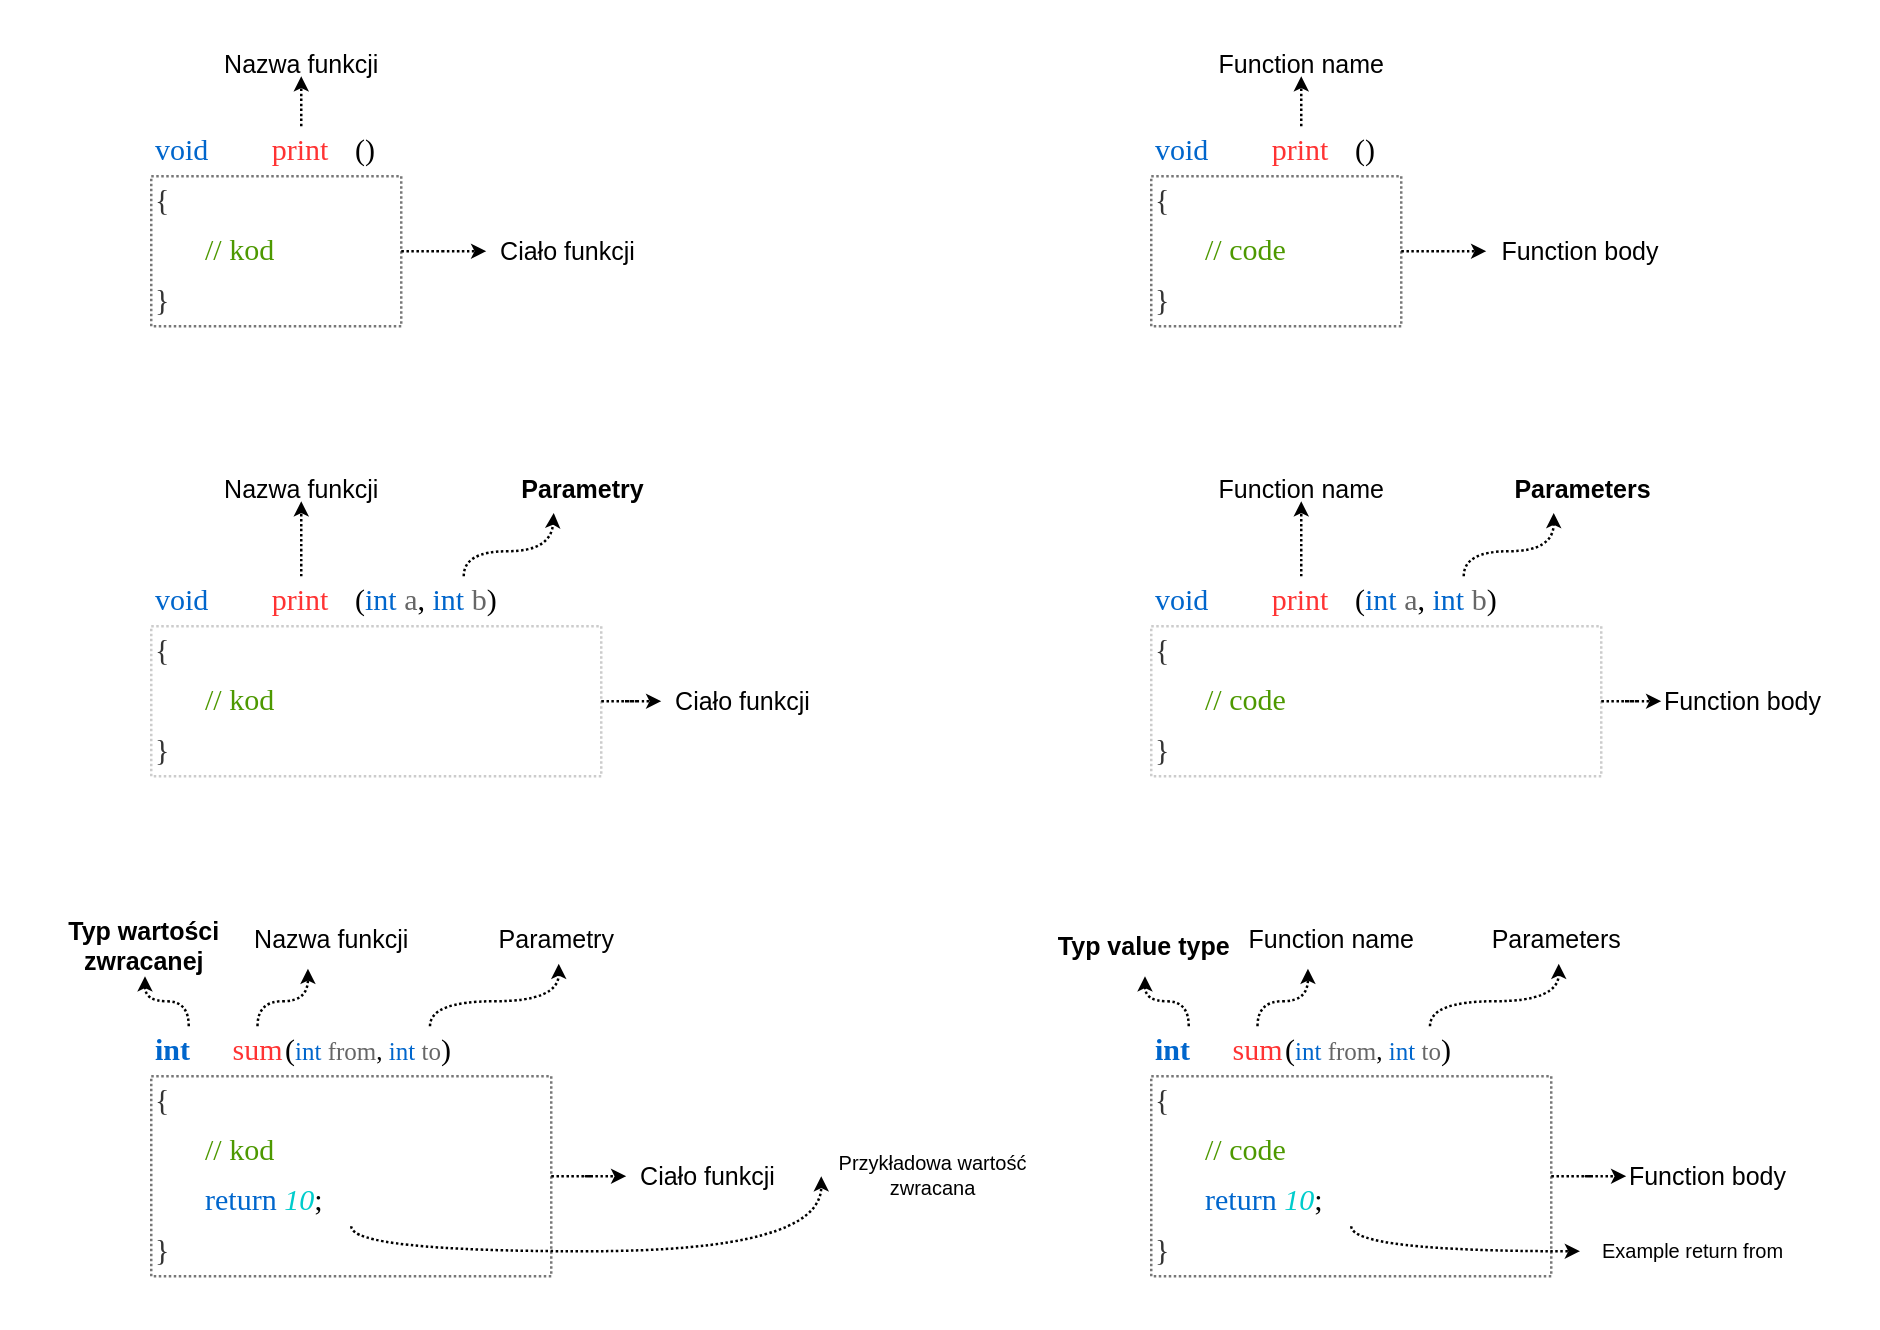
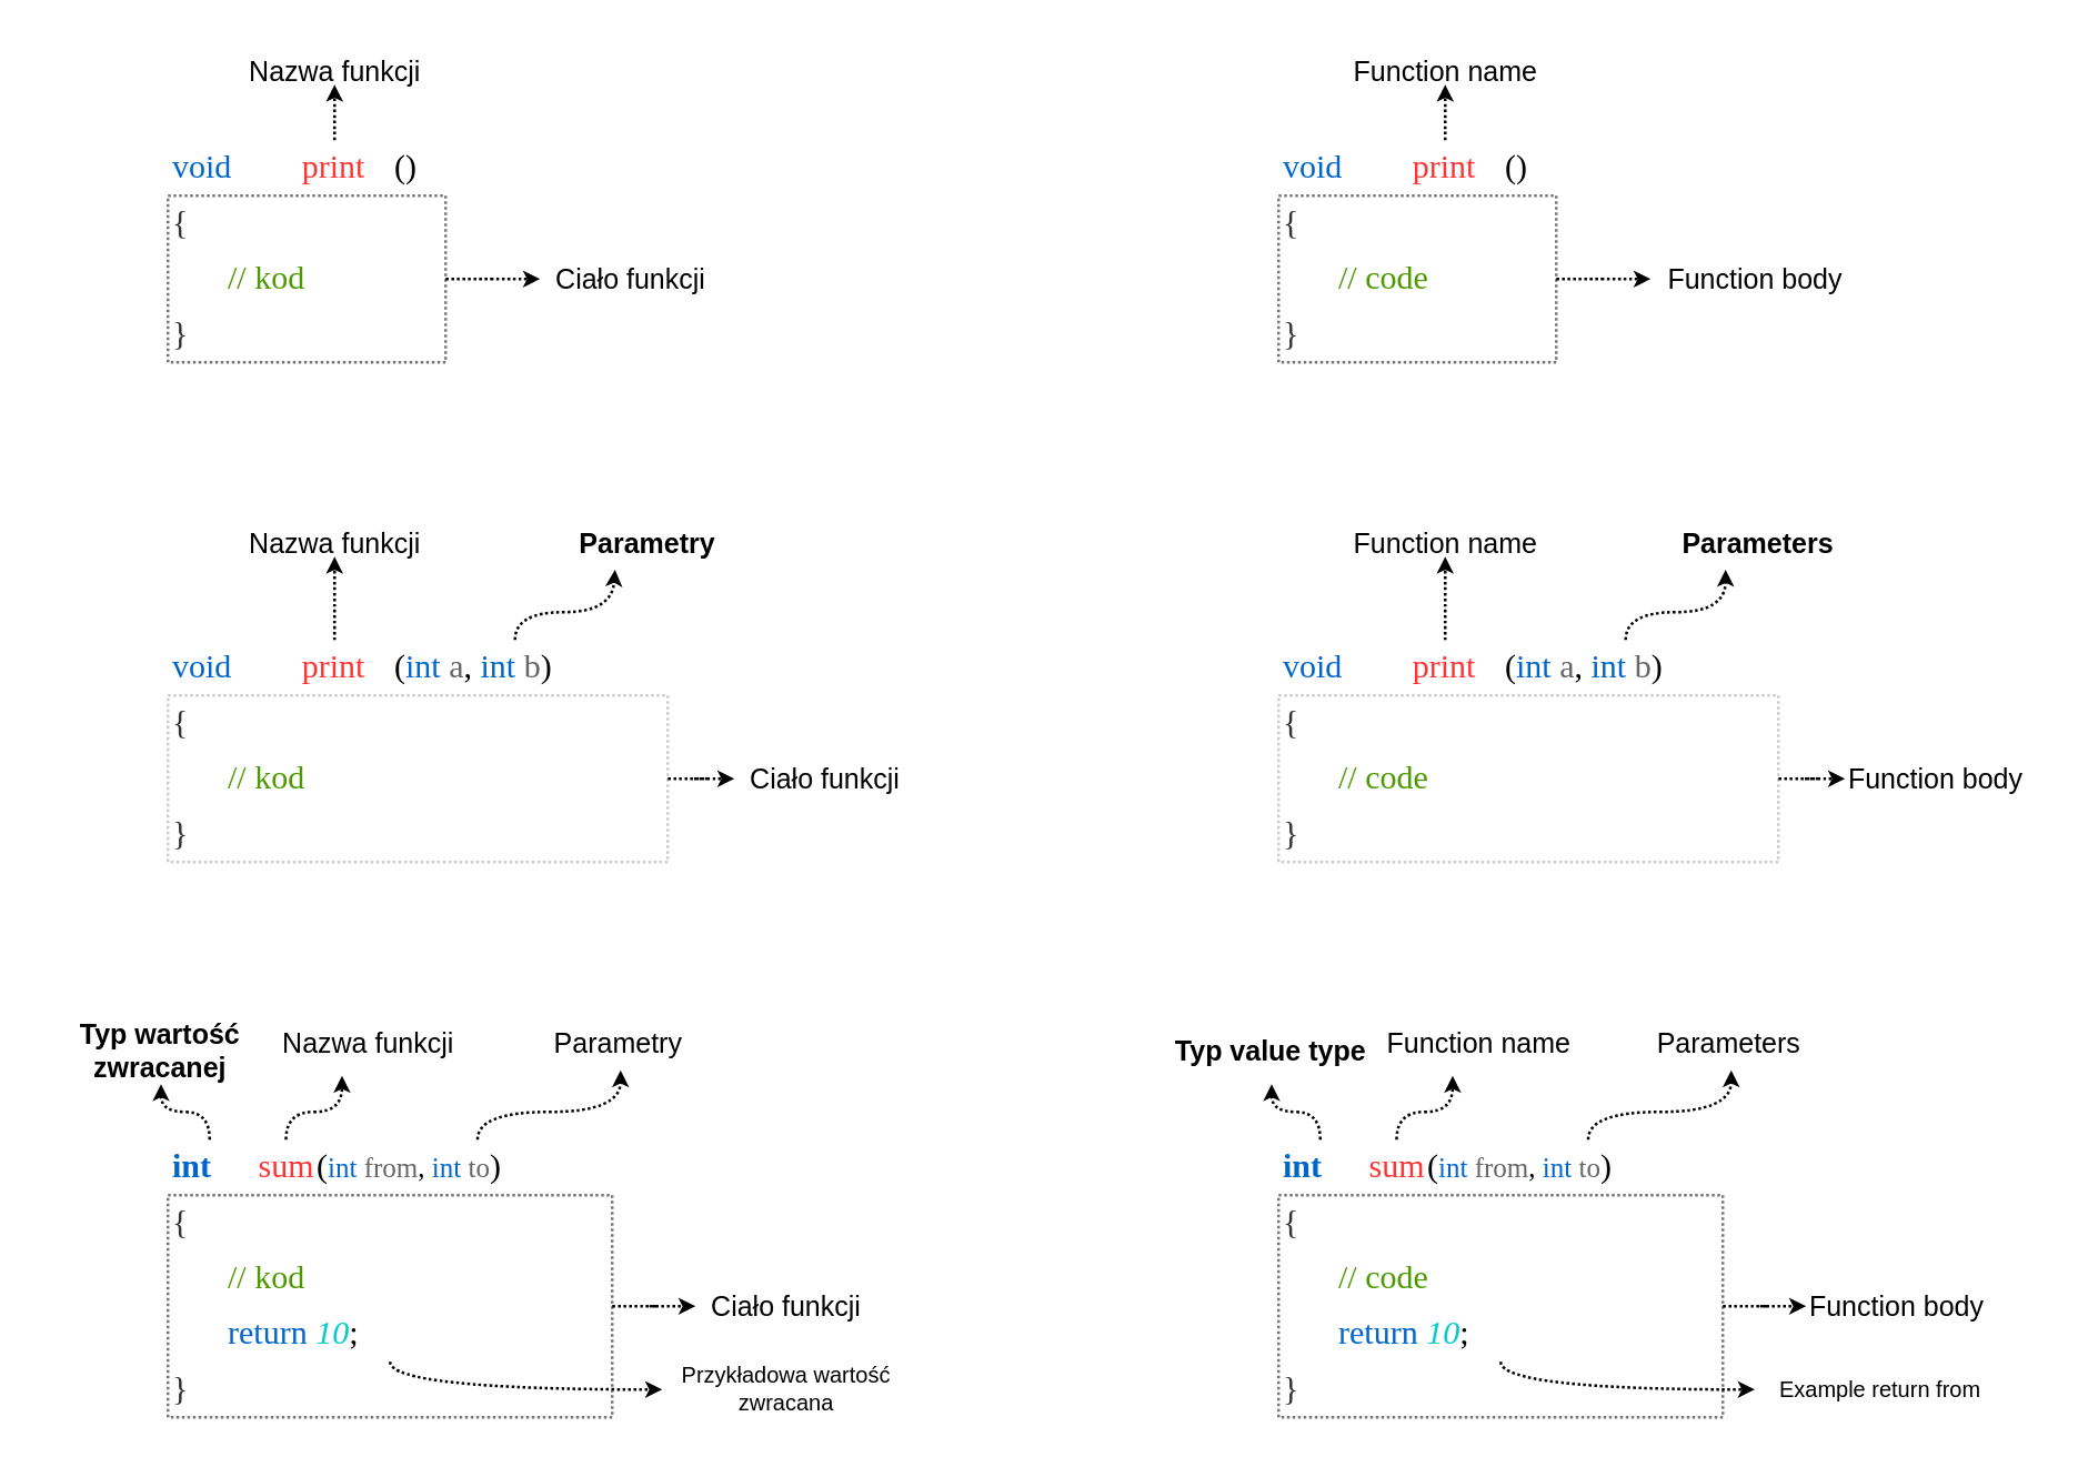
- <mxCell id="61" value="Typ wartości zwracanej" style="text;html=1;strokeColor=none;fillColor=none;align=center;verticalAlign=middle;whiteSpace=wrap;rounded=0;dashed=1;dashPattern=1 1;fontFamily=Helvetica;fontColor=#000000;fontStyle=1;fontSize=10;" parent="1" vertex="1"><mxGeometry x="20" y="365" width="75" height="25" as="geometry" /></mxCell>
+ <mxCell id="61" value="Typ wartość zwracanej" style="text;html=1;strokeColor=none;fillColor=none;align=center;verticalAlign=middle;whiteSpace=wrap;rounded=0;dashed=1;dashPattern=1 1;fontFamily=Helvetica;fontColor=#000000;fontStyle=1;fontSize=10;" parent="1" vertex="1"><mxGeometry x="20" y="365" width="75" height="25" as="geometry" /></mxCell>
- <mxCell id="66" value="Przykładowa wartość zwracana" style="text;html=1;strokeColor=none;fillColor=none;align=center;verticalAlign=middle;whiteSpace=wrap;rounded=0;fontColor=#000000;fontSize=8;" parent="1" vertex="1"><mxGeometry x="328" y="460" width="90" height="20" as="geometry" /></mxCell>
+ <mxCell id="66" value="Przykładowa wartość zwracana" style="text;html=1;strokeColor=none;fillColor=none;align=center;verticalAlign=middle;whiteSpace=wrap;rounded=0;fontColor=#000000;fontSize=8;" parent="1" vertex="1"><mxGeometry x="238" y="490" width="90" height="20" as="geometry" /></mxCell>
